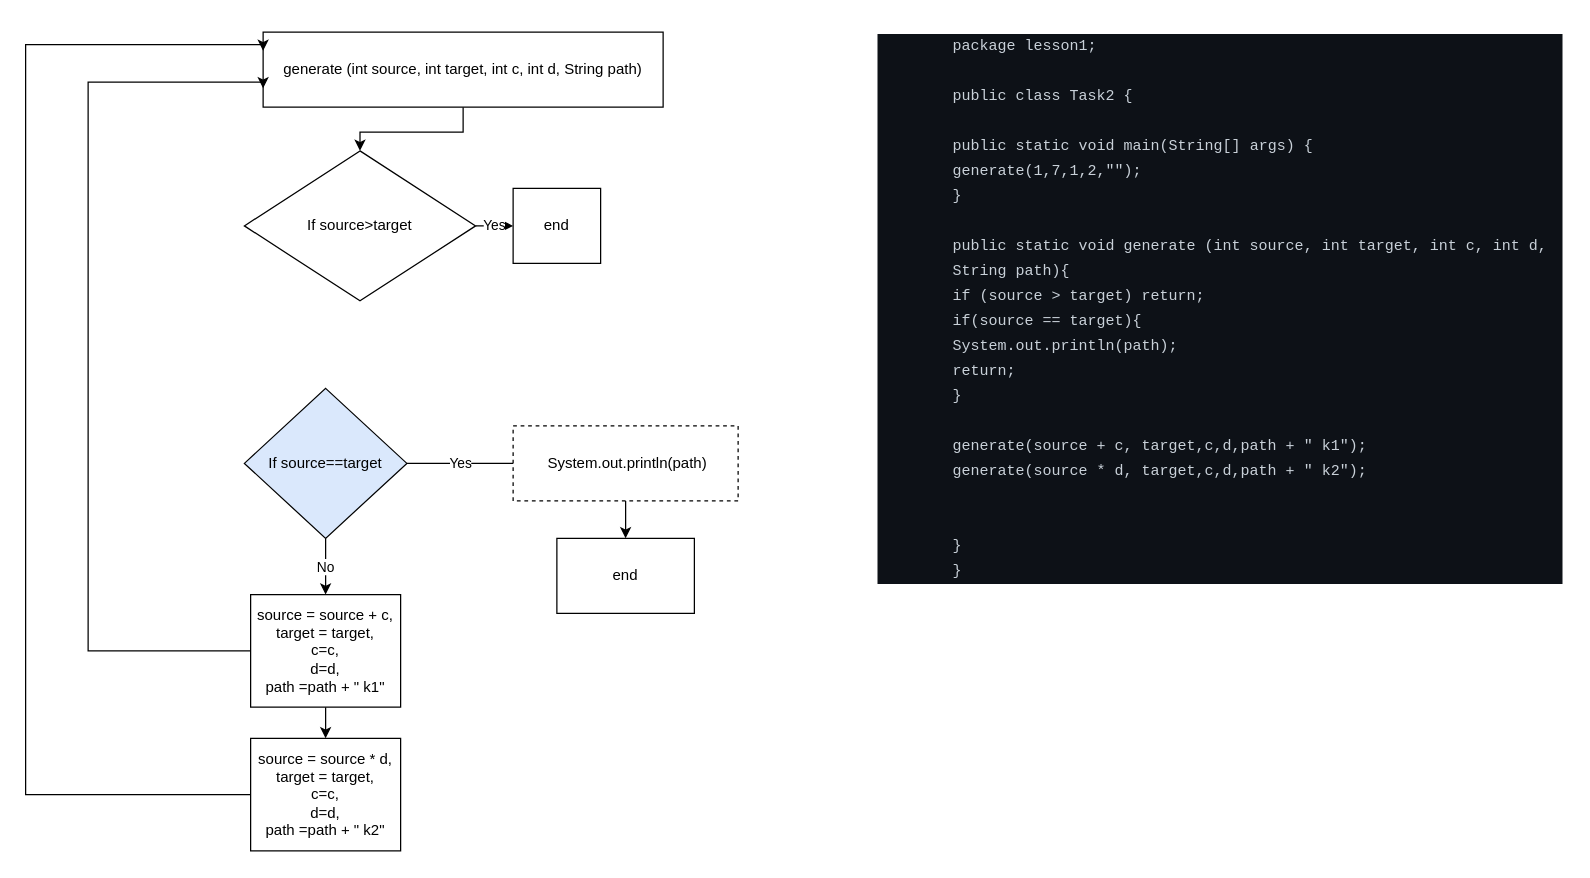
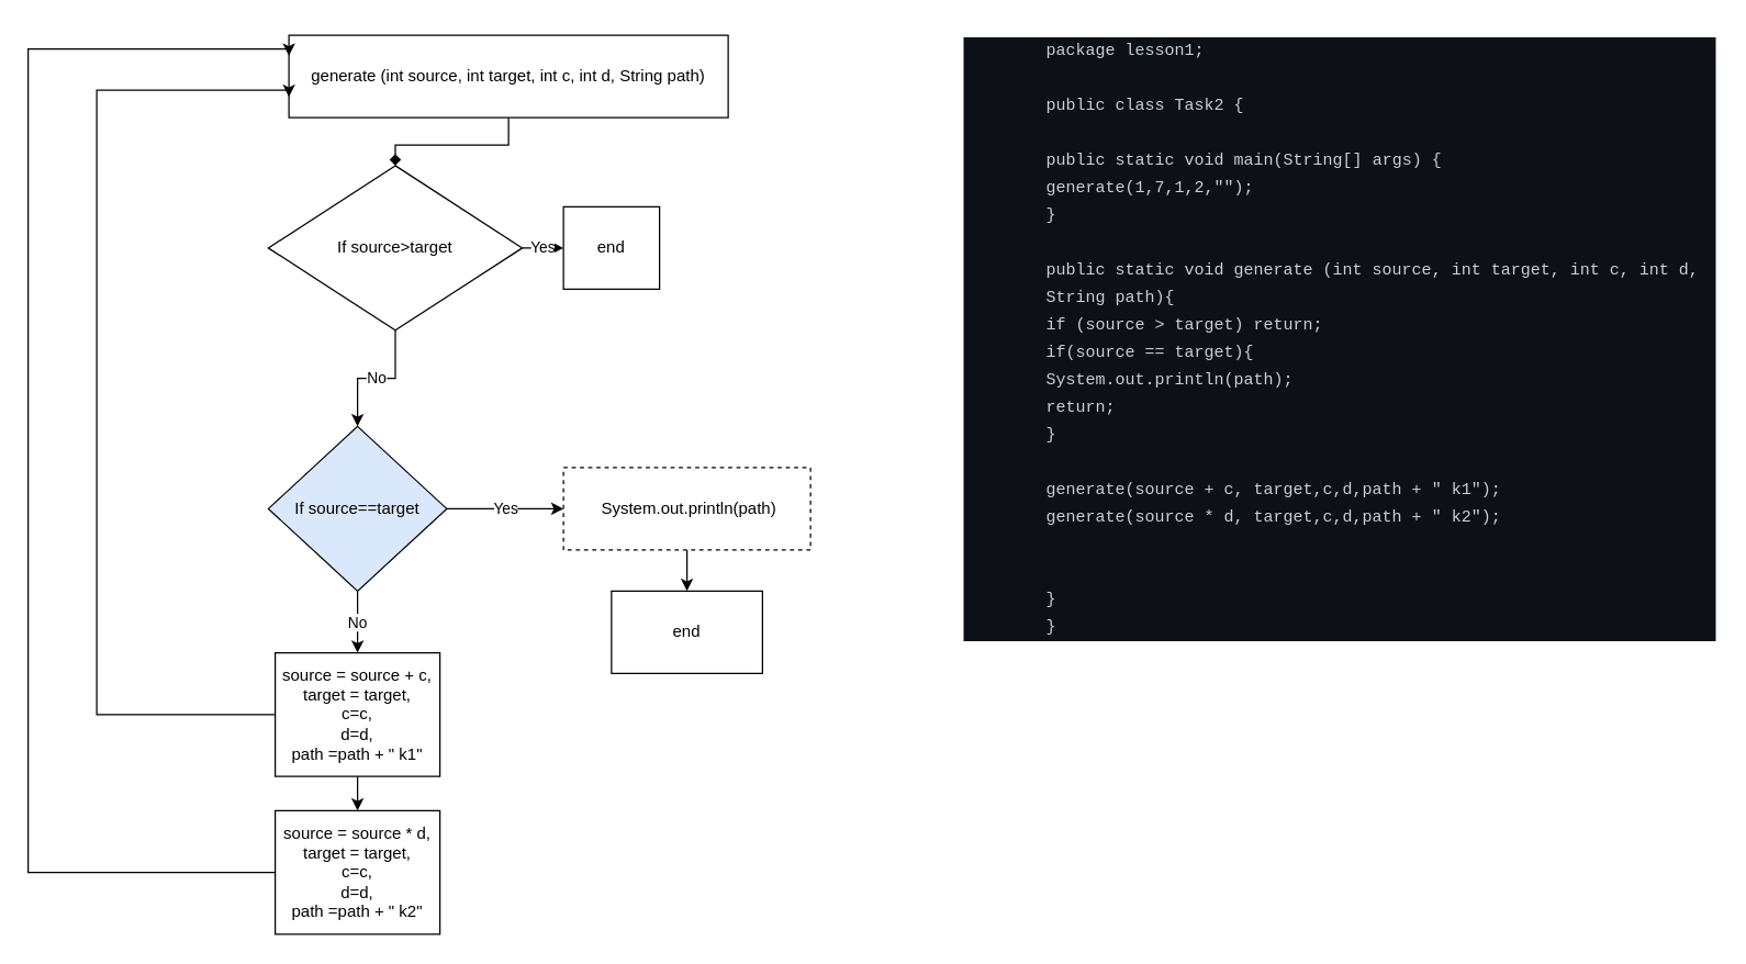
- <mxCell id="2" value="" style="edgeStyle=orthogonalEdgeStyle;rounded=0;orthogonalLoop=1;jettySize=auto;html=1;" edge="1" parent="1" source="3" target="6"><mxGeometry relative="1" as="geometry" /></mxCell>
+ <mxCell id="2" value="" style="edgeStyle=orthogonalEdgeStyle;rounded=0;orthogonalLoop=1;jettySize=auto;html=1;endArrow=diamond;" edge="1" parent="1" source="3" target="6"><mxGeometry relative="1" as="geometry" /></mxCell>
+ <mxCell id="5" value="No" style="edgeStyle=orthogonalEdgeStyle;rounded=0;orthogonalLoop=1;jettySize=auto;html=1;" edge="1" parent="1" source="6" target="10"><mxGeometry relative="1" as="geometry" /></mxCell>
- <mxCell id="8" value="Yes" style="edgeStyle=orthogonalEdgeStyle;rounded=0;orthogonalLoop=1;jettySize=auto;html=1;endArrow=none;" edge="1" parent="1" source="10" target="12"><mxGeometry relative="1" as="geometry" /></mxCell>
+ <mxCell id="8" value="Yes" style="edgeStyle=orthogonalEdgeStyle;rounded=0;orthogonalLoop=1;jettySize=auto;html=1;" edge="1" parent="1" source="10" target="12"><mxGeometry relative="1" as="geometry" /></mxCell>
